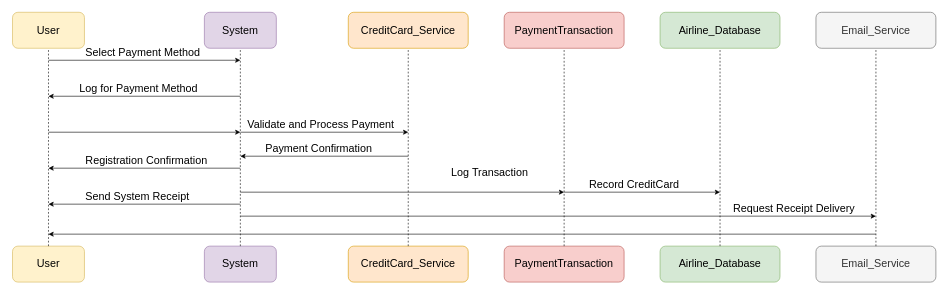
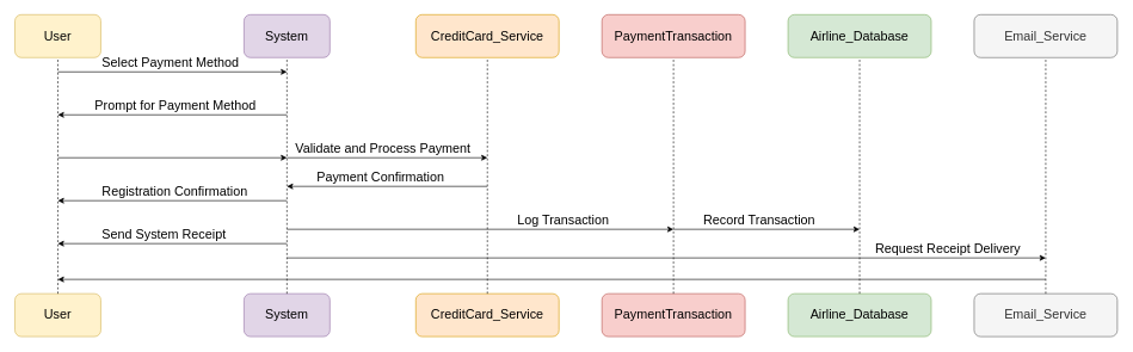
- <mxCell id="17" value="&lt;font style=&quot;font-size: 18px;&quot;&gt;Log for Payment Method&lt;/font&gt;" style="text;whiteSpace=wrap;html=1;" vertex="1" parent="1"><mxGeometry x="130" y="130" width="230" height="50" as="geometry" /></mxCell>
+ <mxCell id="17" value="&lt;font style=&quot;font-size: 18px;&quot;&gt;Prompt for Payment Method&lt;/font&gt;" style="text;whiteSpace=wrap;html=1;" vertex="1" parent="1"><mxGeometry x="130" y="130" width="230" height="50" as="geometry" /></mxCell>
- <mxCell id="27" value="&lt;font style=&quot;font-size: 18px;&quot;&gt;Log Transaction&lt;/font&gt;" style="text;whiteSpace=wrap;html=1;" vertex="1" parent="1"><mxGeometry x="750" y="270" width="200" height="50" as="geometry" /></mxCell>
+ <mxCell id="27" value="&lt;font style=&quot;font-size: 18px;&quot;&gt;Log Transaction&lt;/font&gt;" style="text;whiteSpace=wrap;html=1;" vertex="1" parent="1"><mxGeometry x="720" y="290" width="200" height="50" as="geometry" /></mxCell>
- <mxCell id="33" value="&lt;font style=&quot;font-size: 18px;&quot;&gt;Record CreditCard&lt;/font&gt;" style="text;whiteSpace=wrap;html=1;" vertex="1" parent="1"><mxGeometry x="980" y="290" width="200" height="50" as="geometry" /></mxCell>
+ <mxCell id="33" value="&lt;font style=&quot;font-size: 18px;&quot;&gt;Record Transaction&lt;/font&gt;" style="text;whiteSpace=wrap;html=1;" vertex="1" parent="1"><mxGeometry x="980" y="290" width="200" height="50" as="geometry" /></mxCell>
